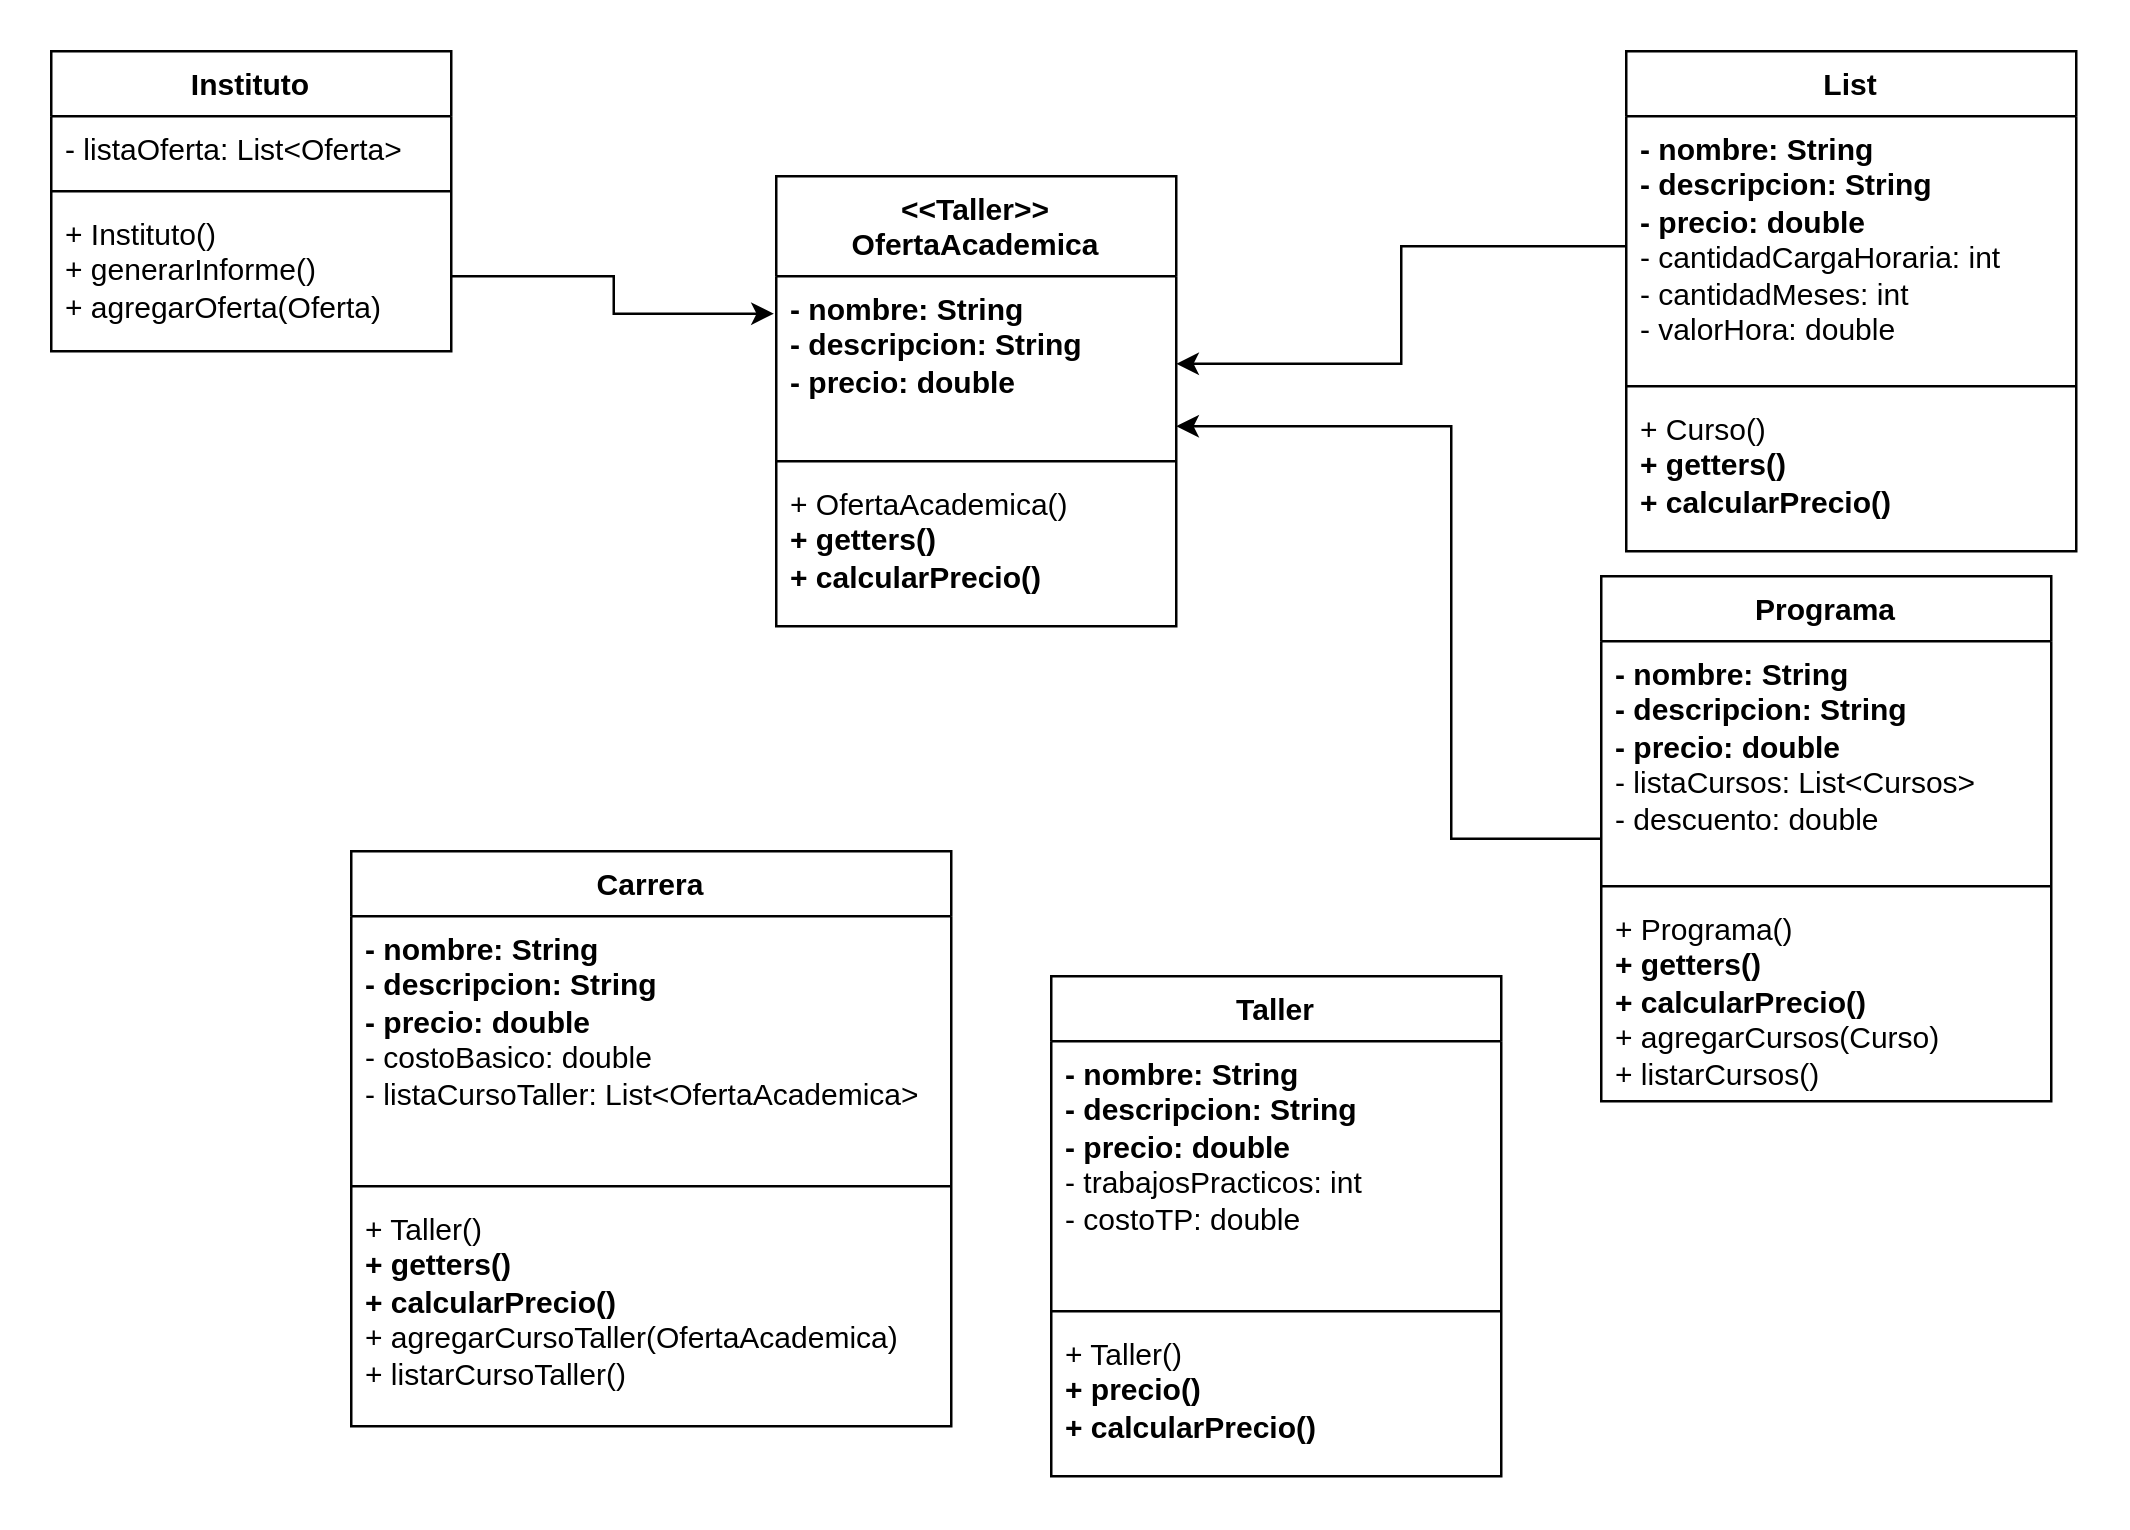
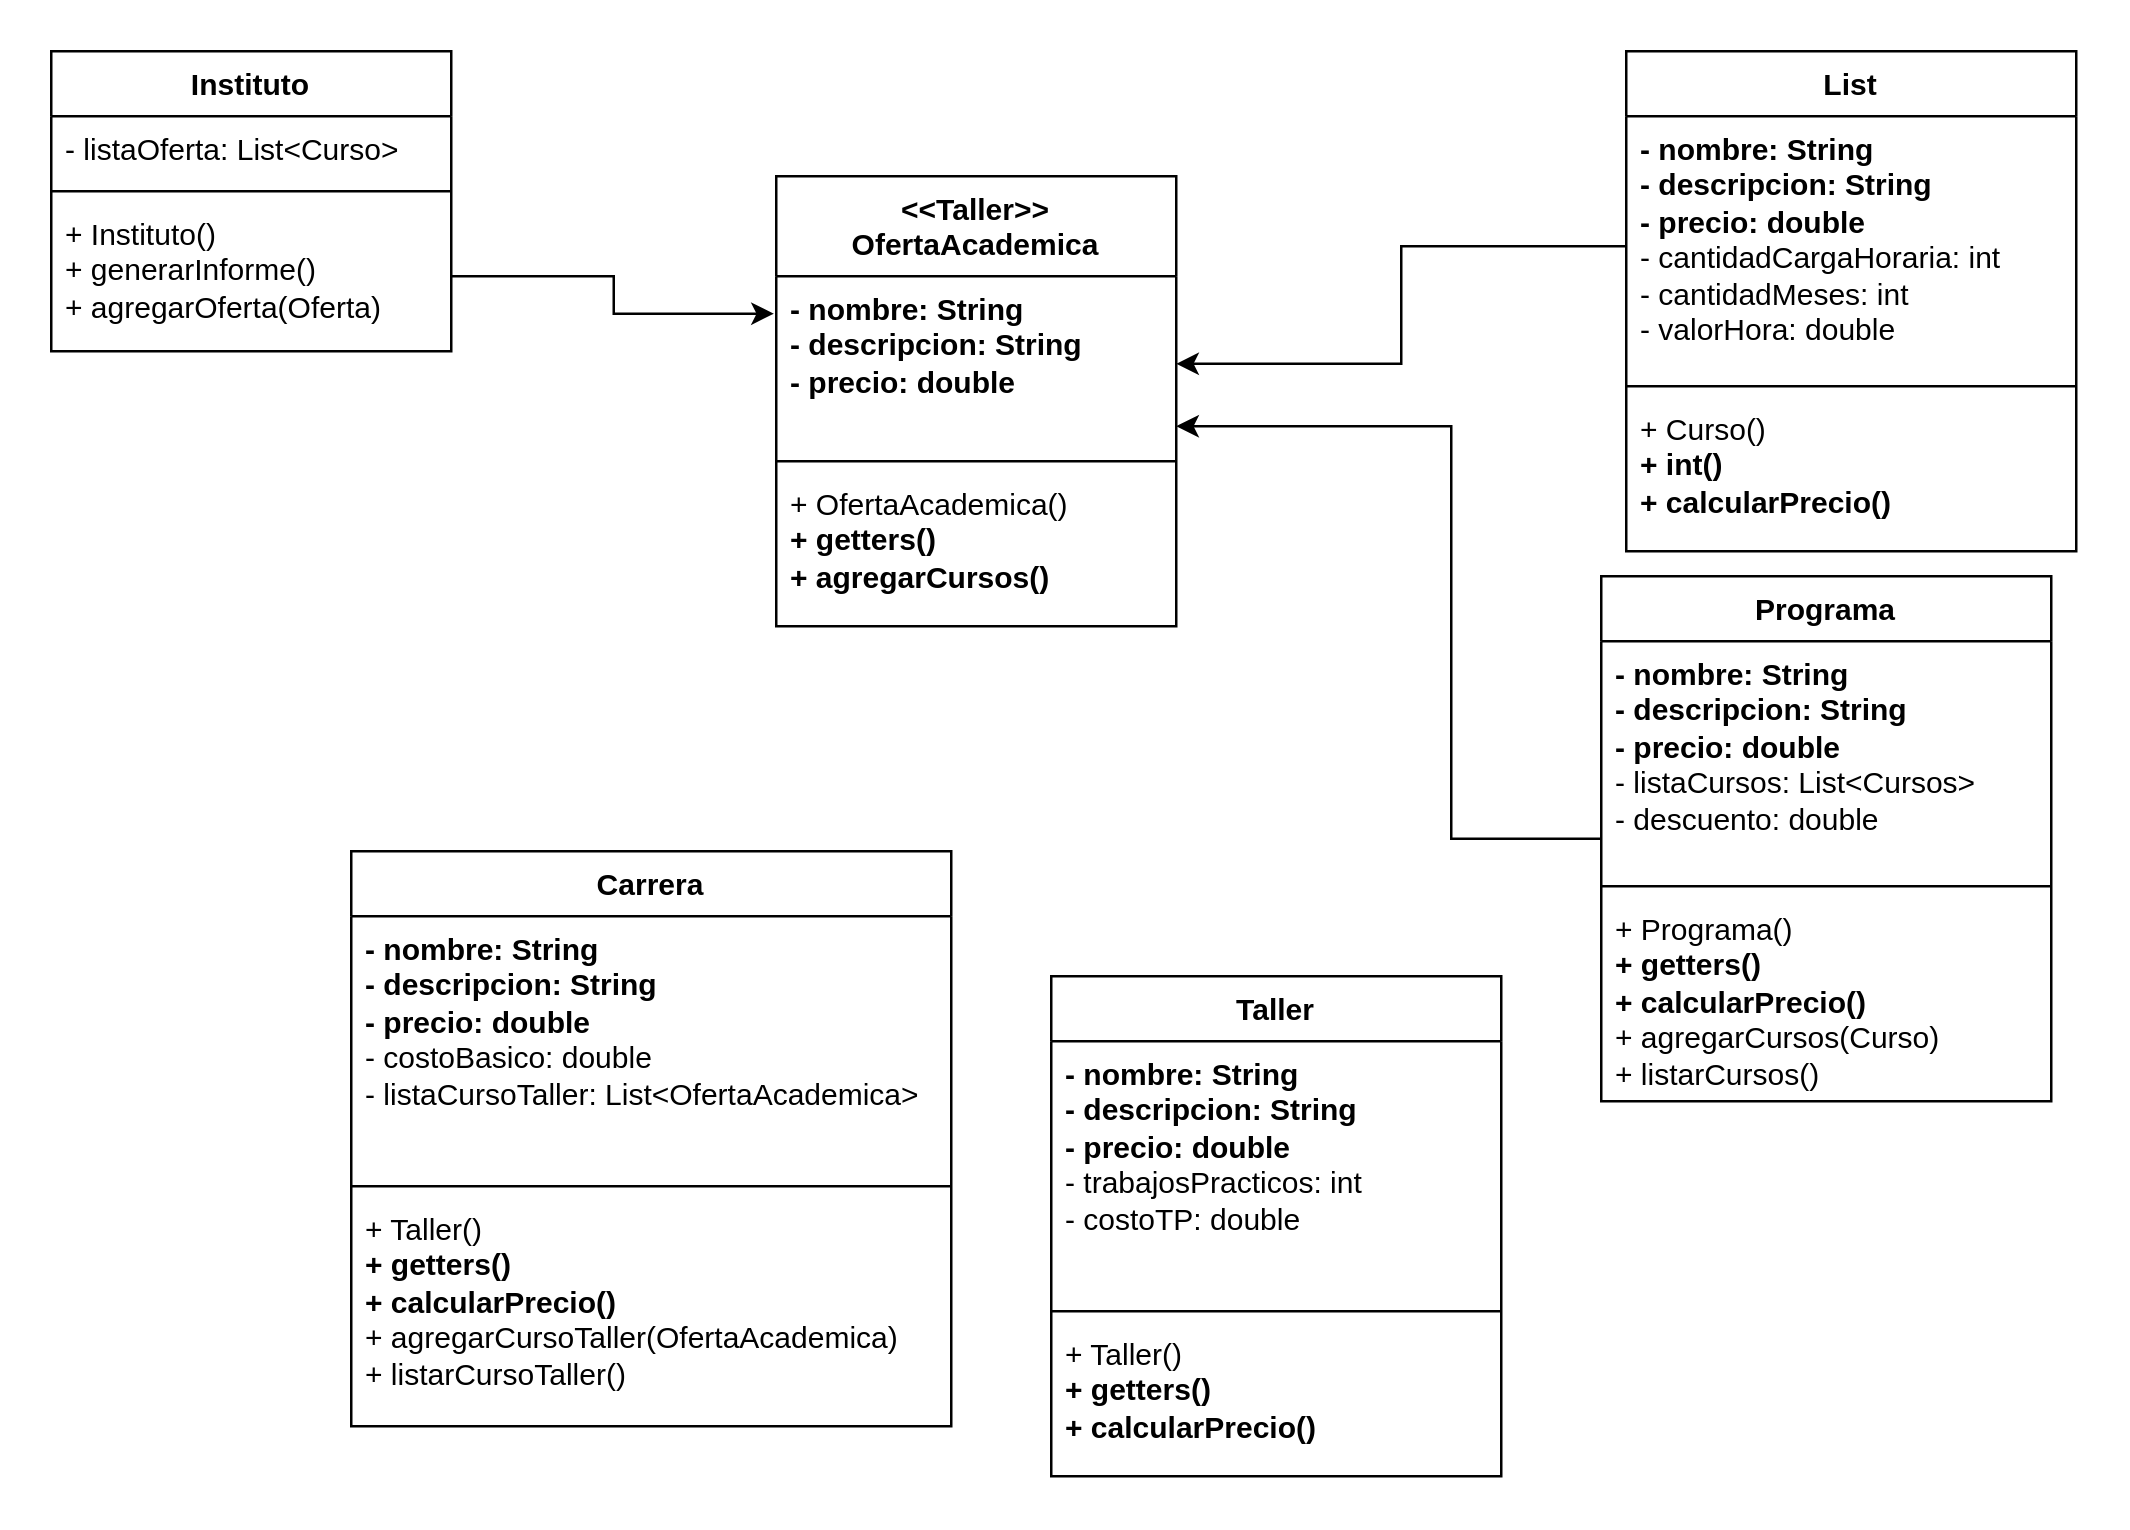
- <mxCell id="11" value="- listaOferta: List&amp;lt;Oferta&amp;gt;" style="text;strokeColor=none;fillColor=none;align=left;verticalAlign=top;spacingLeft=4;spacingRight=4;overflow=hidden;rotatable=0;points=[[0,0.5],[1,0.5]];portConstraint=eastwest;whiteSpace=wrap;html=1;" vertex="1" parent="10"><mxGeometry y="26" width="160" height="26" as="geometry" /></mxCell>
+ <mxCell id="11" value="- listaOferta: List&amp;lt;Curso&amp;gt;" style="text;strokeColor=none;fillColor=none;align=left;verticalAlign=top;spacingLeft=4;spacingRight=4;overflow=hidden;rotatable=0;points=[[0,0.5],[1,0.5]];portConstraint=eastwest;whiteSpace=wrap;html=1;" vertex="1" parent="10"><mxGeometry y="26" width="160" height="26" as="geometry" /></mxCell>
- <mxCell id="9" value="+ Curso()&lt;br style=&quot;border-color: var(--border-color);&quot;&gt;&lt;b style=&quot;border-color: var(--border-color);&quot;&gt;+ getters()&lt;br style=&quot;border-color: var(--border-color);&quot;&gt;+ calcularPrecio()&lt;/b&gt;" style="text;strokeColor=none;fillColor=none;align=left;verticalAlign=top;spacingLeft=4;spacingRight=4;overflow=hidden;rotatable=0;points=[[0,0.5],[1,0.5]];portConstraint=eastwest;whiteSpace=wrap;html=1;" vertex="1" parent="6"><mxGeometry y="138" width="180" height="62" as="geometry" /></mxCell>
+ <mxCell id="9" value="+ Curso()&lt;br style=&quot;border-color: var(--border-color);&quot;&gt;&lt;b style=&quot;border-color: var(--border-color);&quot;&gt;+ int()&lt;br style=&quot;border-color: var(--border-color);&quot;&gt;+ calcularPrecio()&lt;/b&gt;" style="text;strokeColor=none;fillColor=none;align=left;verticalAlign=top;spacingLeft=4;spacingRight=4;overflow=hidden;rotatable=0;points=[[0,0.5],[1,0.5]];portConstraint=eastwest;whiteSpace=wrap;html=1;" vertex="1" parent="6"><mxGeometry y="138" width="180" height="62" as="geometry" /></mxCell>
- <mxCell id="5" value="+ OfertaAcademica()&lt;br&gt;&lt;b&gt;+ getters()&lt;br&gt;+ calcularPrecio()&lt;/b&gt;" style="text;strokeColor=none;fillColor=none;align=left;verticalAlign=top;spacingLeft=4;spacingRight=4;overflow=hidden;rotatable=0;points=[[0,0.5],[1,0.5]];portConstraint=eastwest;whiteSpace=wrap;html=1;" vertex="1" parent="2"><mxGeometry y="118" width="160" height="62" as="geometry" /></mxCell>
+ <mxCell id="5" value="+ OfertaAcademica()&lt;br&gt;&lt;b&gt;+ getters()&lt;br&gt;+ agregarCursos()&lt;/b&gt;" style="text;strokeColor=none;fillColor=none;align=left;verticalAlign=top;spacingLeft=4;spacingRight=4;overflow=hidden;rotatable=0;points=[[0,0.5],[1,0.5]];portConstraint=eastwest;whiteSpace=wrap;html=1;" vertex="1" parent="2"><mxGeometry y="118" width="160" height="62" as="geometry" /></mxCell>
- <mxCell id="24" value="+ Taller()&lt;br style=&quot;border-color: var(--border-color);&quot;&gt;&lt;b style=&quot;border-color: var(--border-color);&quot;&gt;+ precio()&lt;br style=&quot;border-color: var(--border-color);&quot;&gt;+ calcularPrecio()&lt;/b&gt;" style="text;strokeColor=none;fillColor=none;align=left;verticalAlign=top;spacingLeft=4;spacingRight=4;overflow=hidden;rotatable=0;points=[[0,0.5],[1,0.5]];portConstraint=eastwest;whiteSpace=wrap;html=1;" vertex="1" parent="21"><mxGeometry y="138" width="180" height="62" as="geometry" /></mxCell>
+ <mxCell id="24" value="+ Taller()&lt;br style=&quot;border-color: var(--border-color);&quot;&gt;&lt;b style=&quot;border-color: var(--border-color);&quot;&gt;+ getters()&lt;br style=&quot;border-color: var(--border-color);&quot;&gt;+ calcularPrecio()&lt;/b&gt;" style="text;strokeColor=none;fillColor=none;align=left;verticalAlign=top;spacingLeft=4;spacingRight=4;overflow=hidden;rotatable=0;points=[[0,0.5],[1,0.5]];portConstraint=eastwest;whiteSpace=wrap;html=1;" vertex="1" parent="21"><mxGeometry y="138" width="180" height="62" as="geometry" /></mxCell>
